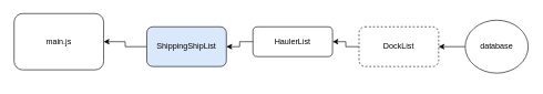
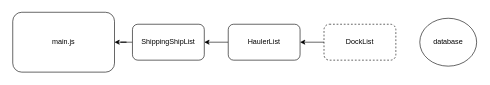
- <mxCell id="2" value="main.js" style="rounded=1;whiteSpace=wrap;html=1;" vertex="1" parent="1"><mxGeometry x="20" y="20" width="135" height="85" as="geometry" /></mxCell>
+ <mxCell id="2" value="main.js" style="rounded=1;whiteSpace=wrap;html=1;" vertex="1" parent="1"><mxGeometry x="20" y="20" width="170" height="100" as="geometry" /></mxCell>
- <mxCell id="6" value="HaulerList" style="rounded=1;whiteSpace=wrap;html=1;" vertex="1" parent="1"><mxGeometry x="380" y="40" width="120" height="45" as="geometry" /></mxCell>
+ <mxCell id="6" value="HaulerList" style="rounded=1;whiteSpace=wrap;html=1;" vertex="1" parent="1"><mxGeometry x="380" y="40" width="120" height="60" as="geometry" /></mxCell>
- <mxCell id="4" value="ShippingShipList" style="rounded=1;whiteSpace=wrap;html=1;fillColor=#dae8fc;" vertex="1" parent="1"><mxGeometry x="220" y="40" width="120" height="60" as="geometry" /></mxCell>
+ <mxCell id="4" value="ShippingShipList" style="rounded=1;whiteSpace=wrap;html=1;" vertex="1" parent="1"><mxGeometry x="220" y="40" width="120" height="60" as="geometry" /></mxCell>
- <mxCell id="9" value="" style="edgeStyle=orthogonalEdgeStyle;rounded=0;orthogonalLoop=1;jettySize=auto;html=1;" edge="1" parent="1" source="10" target="8"><mxGeometry relative="1" as="geometry" /></mxCell>
